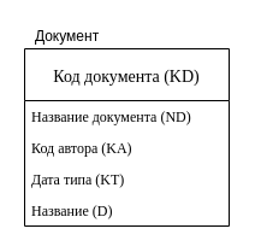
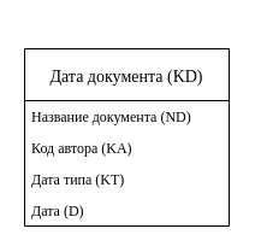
- <mxCell id="7" value="Документ" style="text;html=1;align=center;verticalAlign=middle;resizable=0;points=[];;autosize=1;" parent="1" vertex="1"><mxGeometry x="20" y="20" width="70" height="20" as="geometry" /></mxCell>
- <mxCell id="2" value="&#10;&#10;Код документа (KD)&#10;&#10;" style="swimlane;fontStyle=0;childLayout=stackLayout;horizontal=1;startSize=43;fillColor=none;horizontalStack=0;resizeParent=1;resizeParentMax=0;resizeLast=0;collapsible=1;marginBottom=0;swimlaneFillColor=#ffffff;align=center;fontSize=14;fontFamily=Times New Roman;" parent="1" vertex="1"><mxGeometry x="20" y="40" width="170" height="147" as="geometry" /></mxCell>
+ <mxCell id="2" value="&#10;&#10;Дата документа (KD)&#10;&#10;" style="swimlane;fontStyle=0;childLayout=stackLayout;horizontal=1;startSize=43;fillColor=none;horizontalStack=0;resizeParent=1;resizeParentMax=0;resizeLast=0;collapsible=1;marginBottom=0;swimlaneFillColor=#ffffff;align=center;fontSize=14;fontFamily=Times New Roman;" parent="1" vertex="1"><mxGeometry x="20" y="40" width="170" height="147" as="geometry" /></mxCell>
- <mxCell id="6" value="Название (D)" style="text;strokeColor=none;fillColor=none;spacingLeft=4;spacingRight=4;overflow=hidden;rotatable=0;points=[[0,0.5],[1,0.5]];portConstraint=eastwest;fontSize=12;fontFamily=Times New Roman;" parent="2" vertex="1"><mxGeometry y="121" width="170" height="26" as="geometry" /></mxCell>
+ <mxCell id="6" value="Дата (D)" style="text;strokeColor=none;fillColor=none;spacingLeft=4;spacingRight=4;overflow=hidden;rotatable=0;points=[[0,0.5],[1,0.5]];portConstraint=eastwest;fontSize=12;fontFamily=Times New Roman;" parent="2" vertex="1"><mxGeometry y="121" width="170" height="26" as="geometry" /></mxCell>
